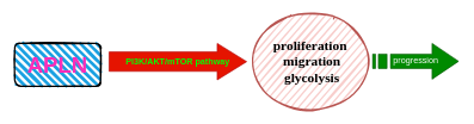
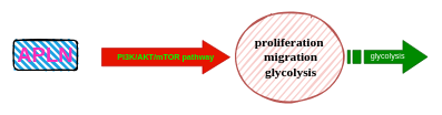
- <mxCell id="5" value="progression" style="html=1;shadow=0;dashed=0;align=center;verticalAlign=middle;shape=mxgraph.arrows2.stripedArrow;dy=0.6;dx=37;notch=25;fillColor=#008a00;strokeColor=#005700;fontColor=#ffffff;labelPosition=center;verticalLabelPosition=middle;" vertex="1" parent="1"><mxGeometry x="520" y="60" width="120" height="50" as="geometry" /></mxCell>
+ <mxCell id="5" value="glycolysis" style="html=1;shadow=0;dashed=0;align=center;verticalAlign=middle;shape=mxgraph.arrows2.stripedArrow;dy=0.6;dx=37;notch=25;fillColor=#008a00;strokeColor=#005700;fontColor=#ffffff;labelPosition=center;verticalLabelPosition=middle;" vertex="1" parent="1"><mxGeometry x="520" y="60" width="120" height="50" as="geometry" /></mxCell>
- <mxCell id="2" value="&lt;span style=&quot;font-size: 31px;&quot;&gt;&lt;font color=&quot;#ff2eb9&quot; style=&quot;font-size: 31px;&quot;&gt;APLN&lt;/font&gt;&lt;/span&gt;" style="rounded=1;whiteSpace=wrap;html=1;strokeWidth=2;fillWeight=4;hachureGap=8;hachureAngle=45;fillColor=#1ba1e2;sketch=1;fontStyle=1;fontSize=31;" vertex="1" parent="1"><mxGeometry x="20" y="60" width="120" height="60" as="geometry" /></mxCell>
+ <mxCell id="2" value="&lt;span style=&quot;font-size: 31px;&quot;&gt;&lt;font color=&quot;#ff2eb9&quot; style=&quot;font-size: 31px;&quot;&gt;APLN&lt;/font&gt;&lt;/span&gt;" style="rounded=1;whiteSpace=wrap;html=1;strokeWidth=2;fillWeight=4;hachureGap=8;hachureAngle=45;fillColor=#1ba1e2;sketch=1;fontStyle=1;fontSize=31;" vertex="1" parent="1"><mxGeometry x="20" y="60" width="95" height="45" as="geometry" /></mxCell>
